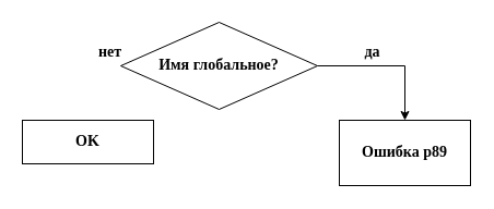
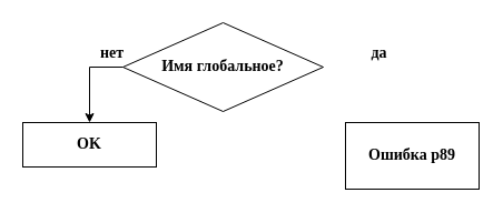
- <mxCell id="2" value="" style="edgeStyle=orthogonalEdgeStyle;rounded=0;orthogonalLoop=1;jettySize=auto;html=1;fontFamily=Verdana;fontSize=14;align=center;fontStyle=1" parent="1" source="4" target="7" edge="1"><mxGeometry relative="1" as="geometry"><mxPoint x="390" y="110" as="targetPoint" /></mxGeometry></mxCell>
+ <mxCell id="3" value="" style="edgeStyle=orthogonalEdgeStyle;rounded=0;orthogonalLoop=1;jettySize=auto;html=1;exitX=0;exitY=0.5;exitDx=0;exitDy=0;fontFamily=Verdana;fontStyle=1;fontSize=14;" edge="1" parent="1" source="4" target="8"><mxGeometry relative="1" as="geometry"><mxPoint x="80" y="110" as="targetPoint" /><Array as="points"><mxPoint x="80" y="60" /></Array></mxGeometry></mxCell>
